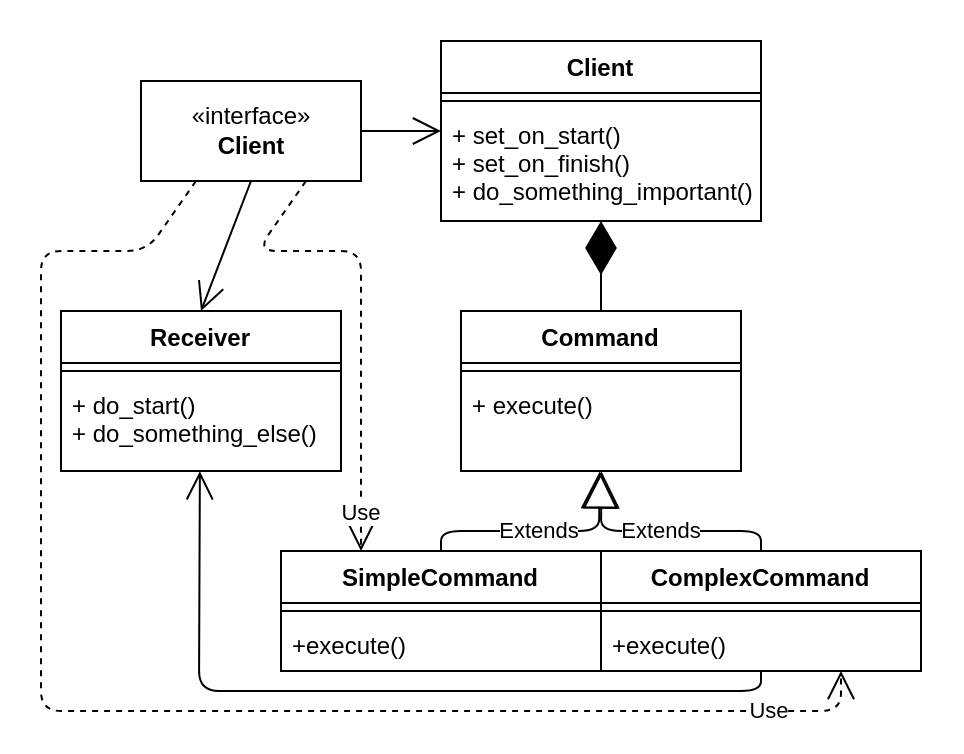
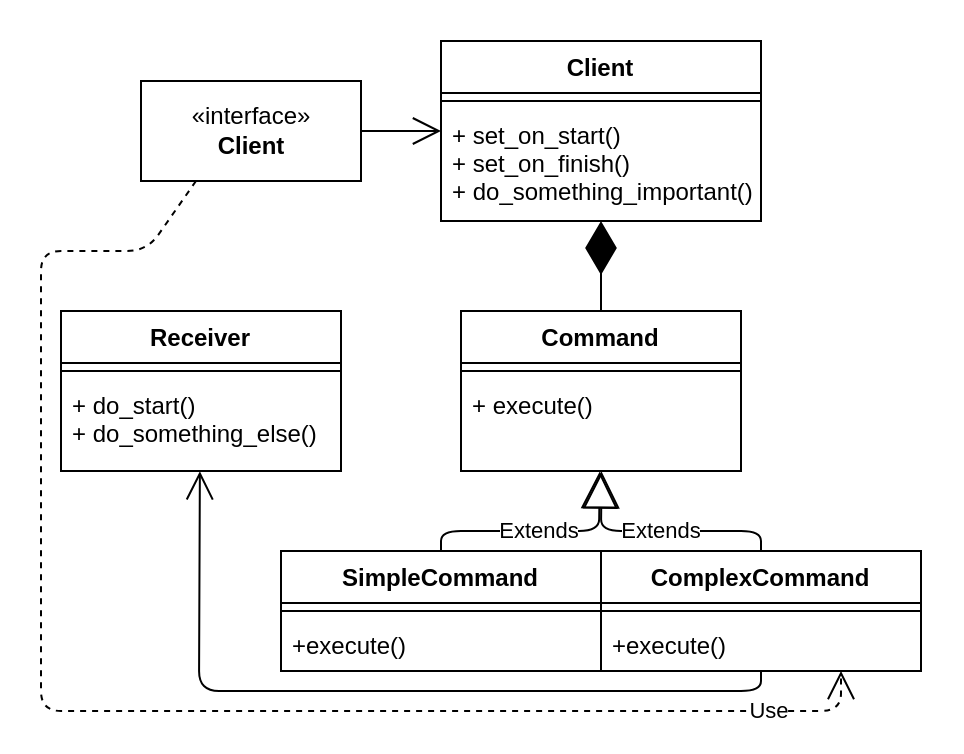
- <mxCell id="21" value="" style="endArrow=open;endFill=1;endSize=12;html=1;exitX=0.5;exitY=1;exitDx=0;exitDy=0;entryX=0.5;entryY=0;entryDx=0;entryDy=0;" edge="1" parent="1" source="2" target="15"><mxGeometry width="160" relative="1" as="geometry"><mxPoint x="80" y="125" as="sourcePoint" /><mxPoint x="240" y="125" as="targetPoint" /></mxGeometry></mxCell>
- <mxCell id="24" value="Use" style="endArrow=open;endSize=12;dashed=1;html=1;exitX=0.75;exitY=1;exitDx=0;exitDy=0;entryX=0.25;entryY=0;entryDx=0;entryDy=0;" edge="1" parent="1" source="2" target="9"><mxGeometry x="0.844" width="160" relative="1" as="geometry"><mxPoint x="-120" y="135" as="sourcePoint" /><mxPoint x="40" y="135" as="targetPoint" /><Array as="points"><mxPoint x="128" y="125" /><mxPoint x="180" y="125" /></Array><mxPoint as="offset" /></mxGeometry></mxCell>
